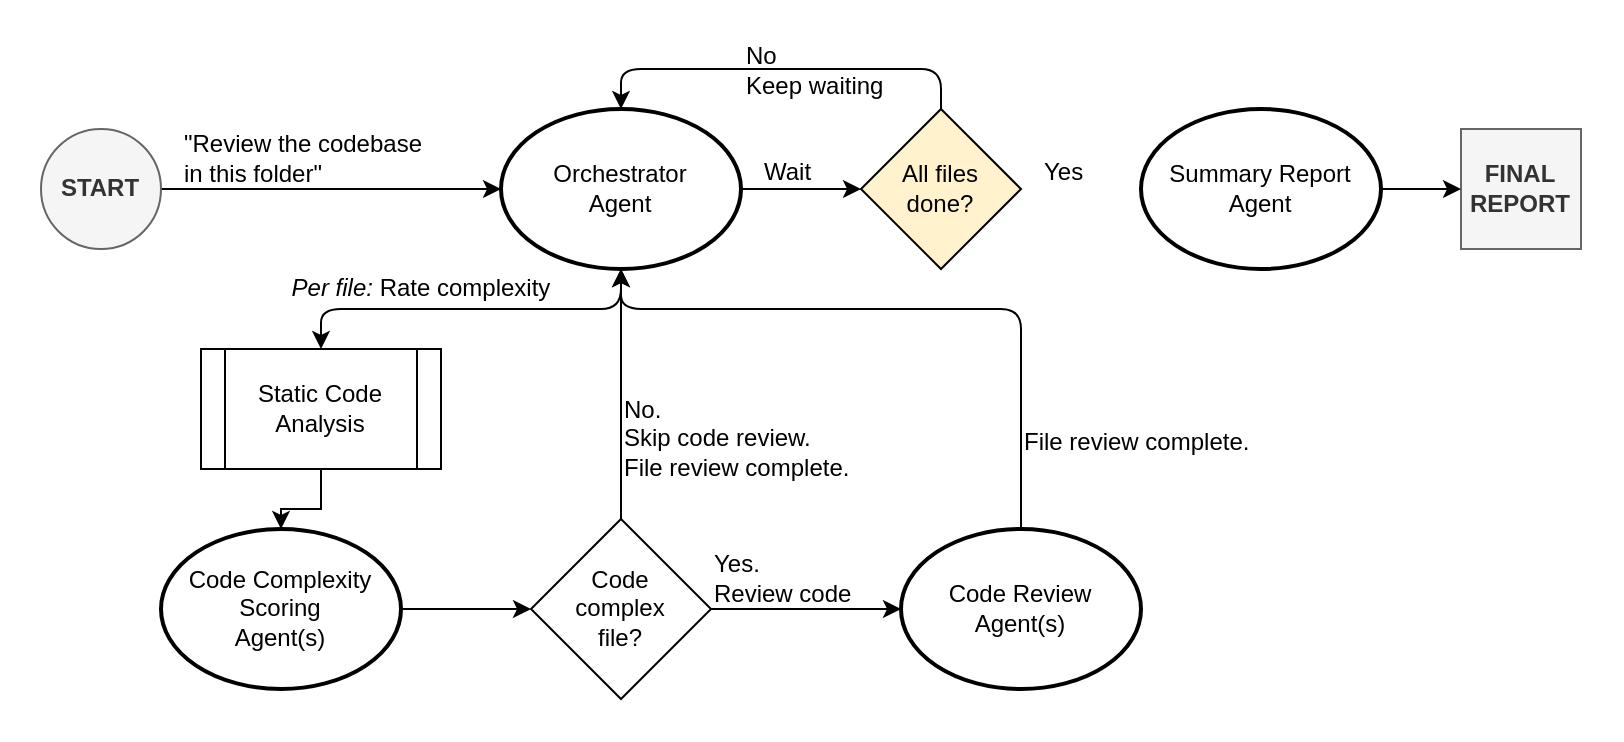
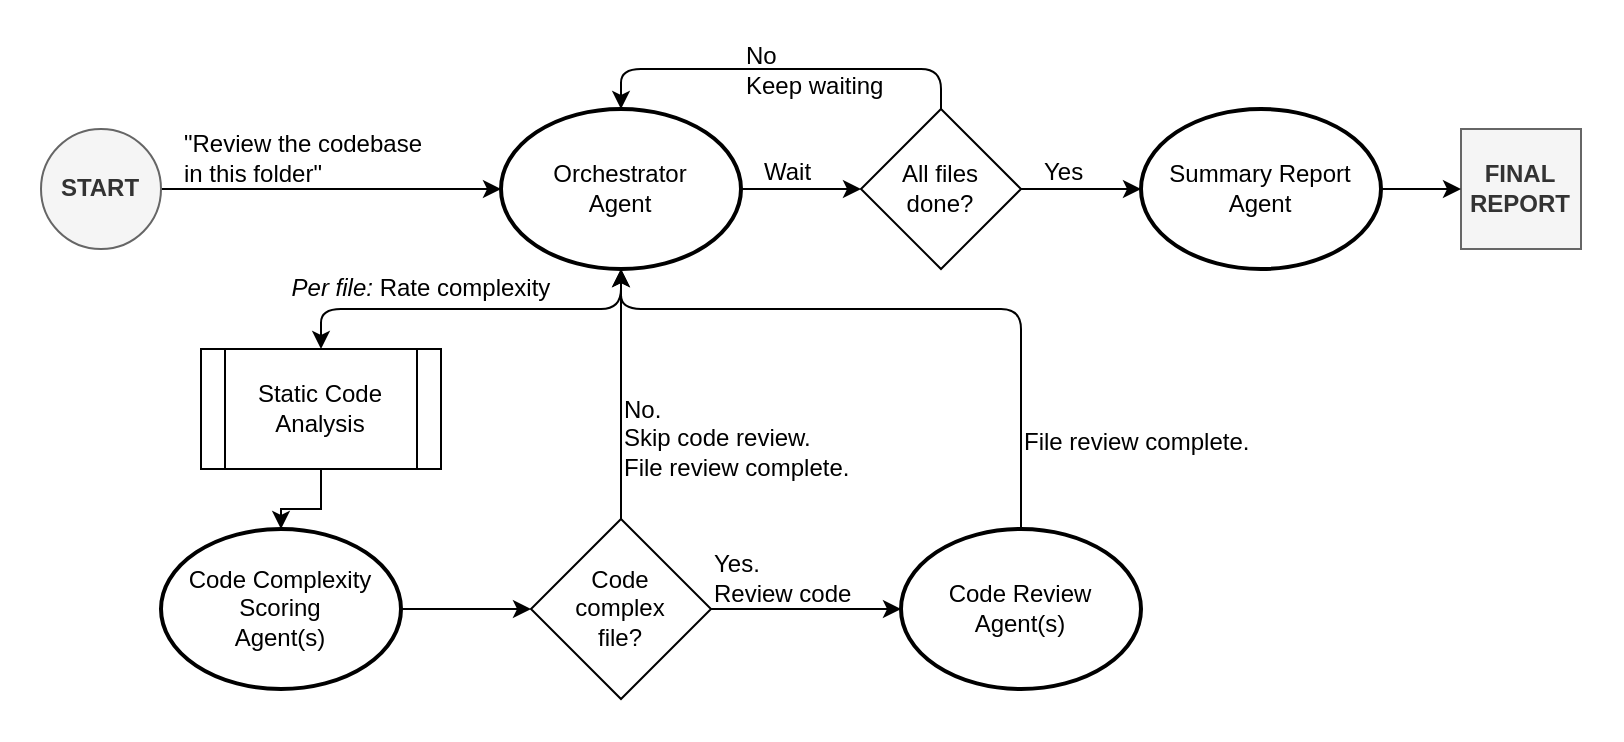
- <mxCell id="23" value="All files&lt;br&gt;done?" style="rhombus;whiteSpace=wrap;html=1;fillColor=#fff2cc;" vertex="1" parent="1"><mxGeometry x="430" y="54" width="80" height="80" as="geometry" /></mxCell>
+ <mxCell id="23" value="All files&lt;br&gt;done?" style="rhombus;whiteSpace=wrap;html=1;" vertex="1" parent="1"><mxGeometry x="430" y="54" width="80" height="80" as="geometry" /></mxCell>
+ <mxCell id="22" style="edgeStyle=orthogonalEdgeStyle;rounded=0;orthogonalLoop=1;jettySize=auto;html=1;exitX=1;exitY=0.5;exitDx=0;exitDy=0;entryX=0;entryY=0.5;entryDx=0;entryDy=0;" edge="1" parent="1" source="23" target="13"><mxGeometry relative="1" as="geometry" /></mxCell>
